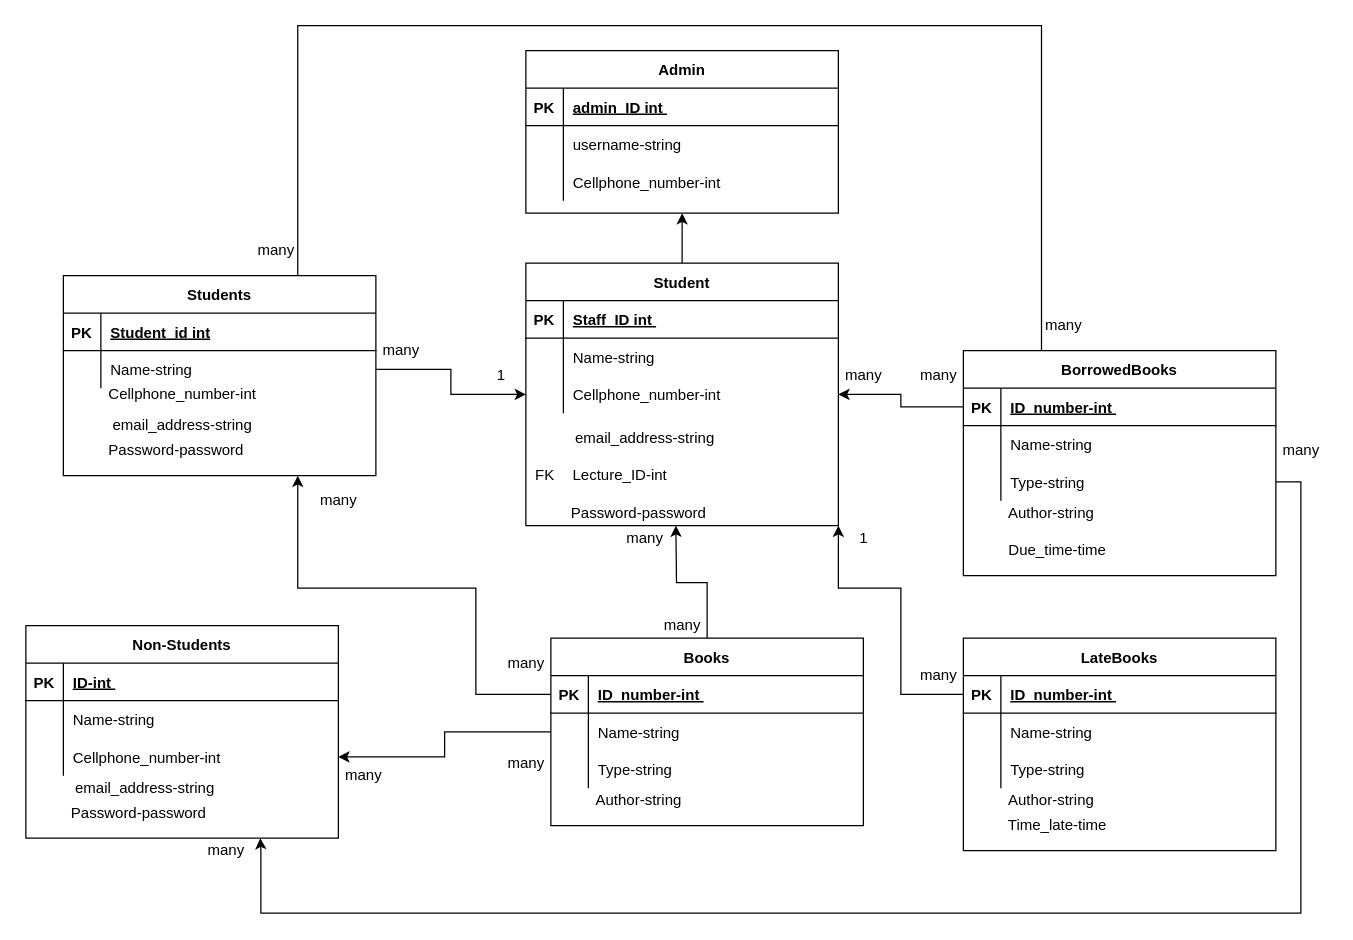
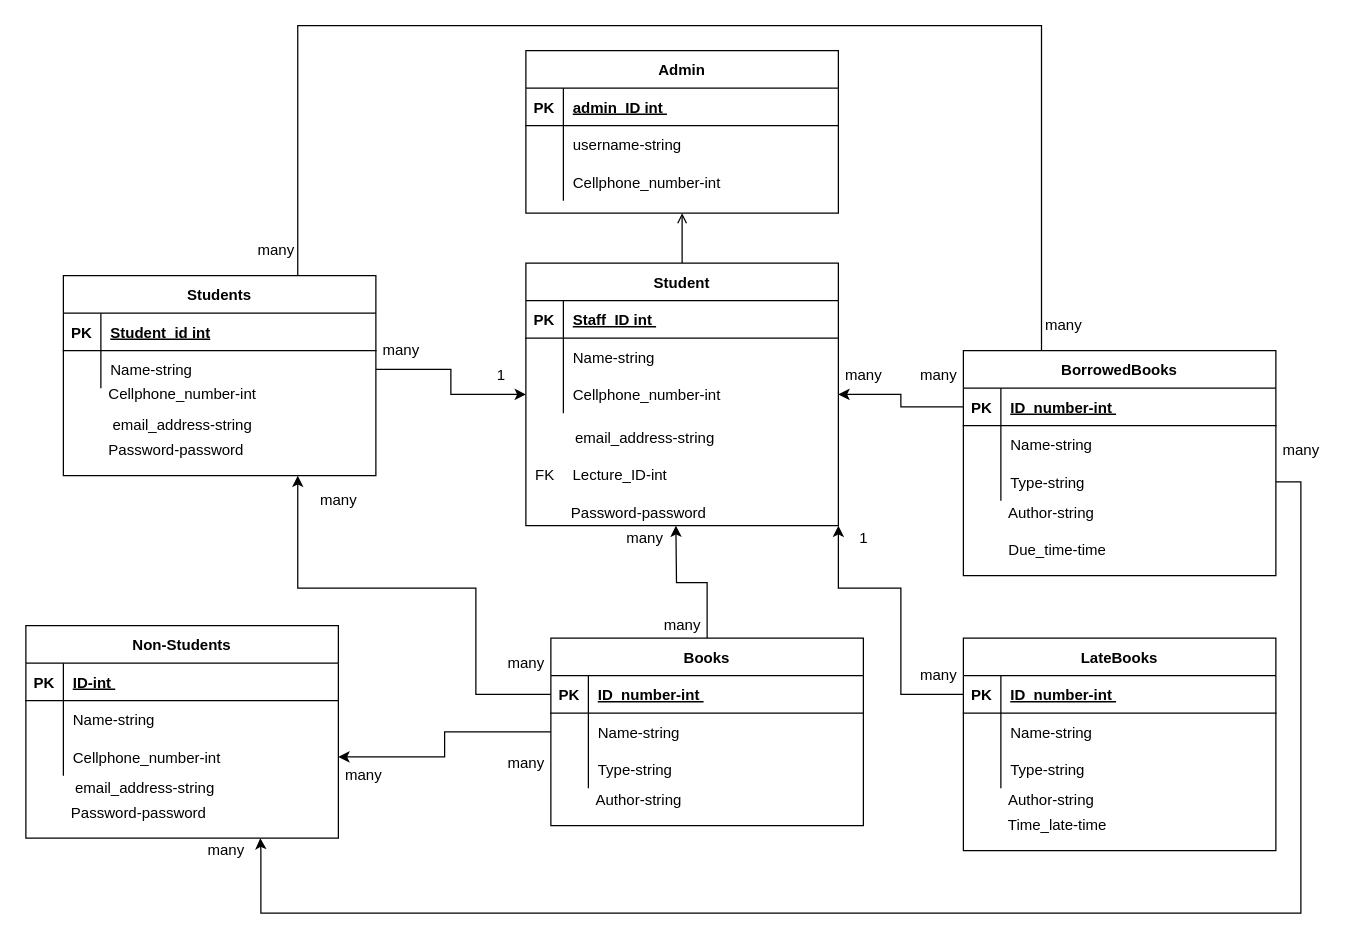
- <mxCell id="2" value="" style="edgeStyle=orthogonalEdgeStyle;rounded=0;orthogonalLoop=1;jettySize=auto;html=1;" edge="1" parent="1" source="3" target="95"><mxGeometry relative="1" as="geometry" /></mxCell>
+ <mxCell id="2" value="" style="edgeStyle=orthogonalEdgeStyle;rounded=0;orthogonalLoop=1;jettySize=auto;html=1;endArrow=open;" edge="1" parent="1" source="3" target="95"><mxGeometry relative="1" as="geometry" /></mxCell>
